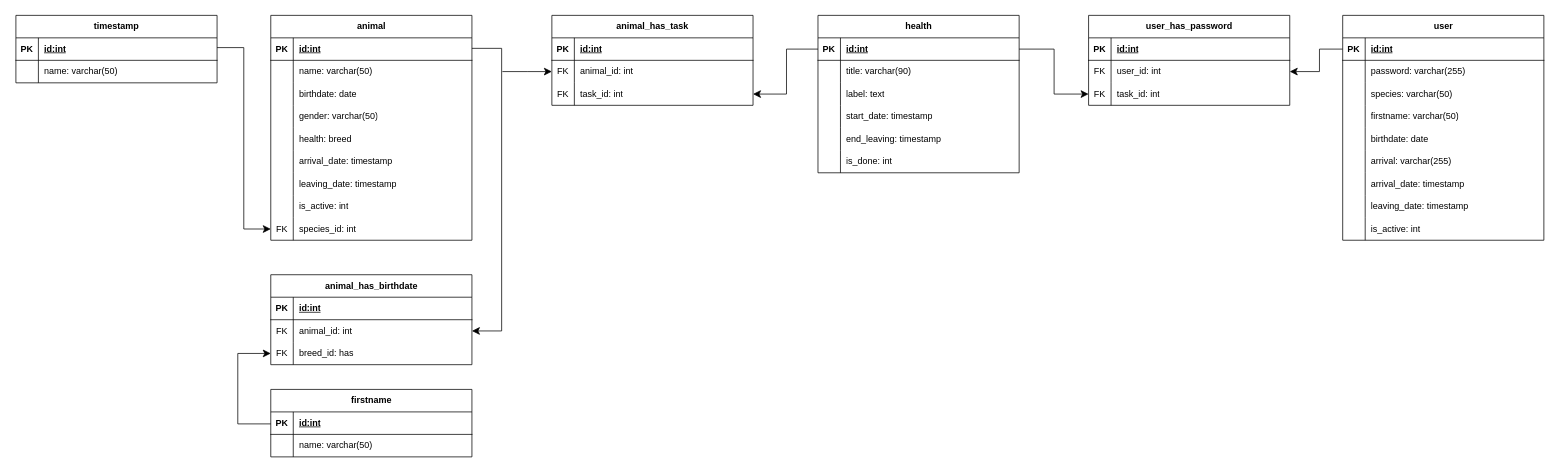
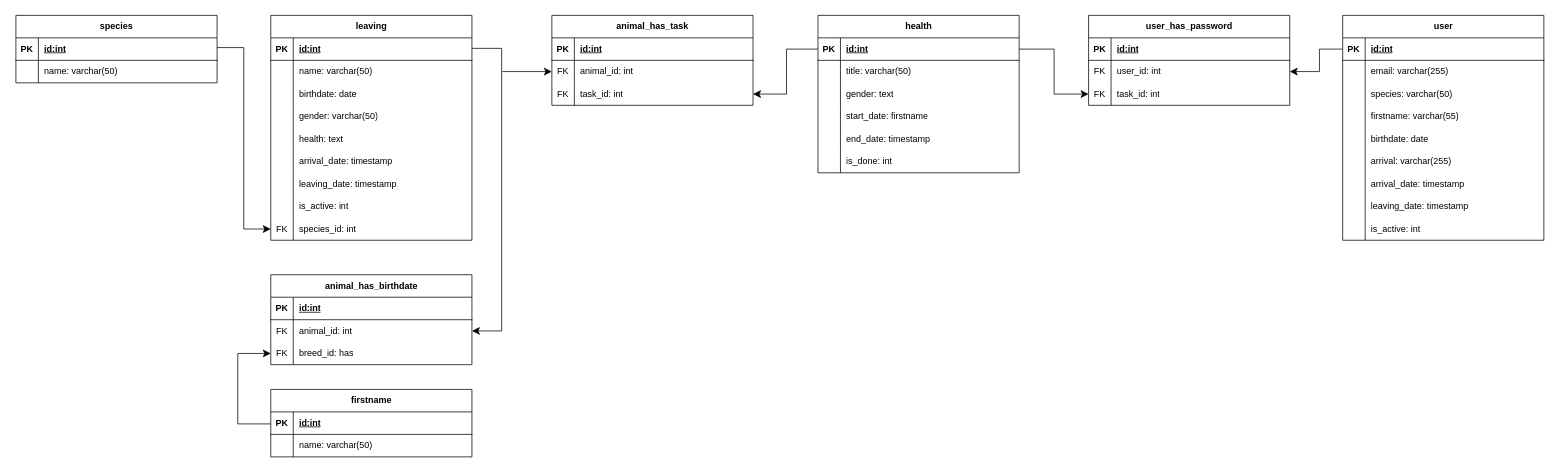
- <mxCell id="30" value="timestamp" style="shape=table;startSize=30;container=1;collapsible=1;childLayout=tableLayout;fixedRows=1;rowLines=0;fontStyle=1;align=center;resizeLast=1;html=1;" vertex="1" parent="1"><mxGeometry x="20" y="20" width="268.357" height="90" as="geometry" /></mxCell>
+ <mxCell id="30" value="species" style="shape=table;startSize=30;container=1;collapsible=1;childLayout=tableLayout;fixedRows=1;rowLines=0;fontStyle=1;align=center;resizeLast=1;html=1;" vertex="1" parent="1"><mxGeometry x="20" y="20" width="268.357" height="90" as="geometry" /></mxCell>
- <mxCell id="2" value="animal" style="shape=table;startSize=30;container=1;collapsible=1;childLayout=tableLayout;fixedRows=1;rowLines=0;fontStyle=1;align=center;resizeLast=1;html=1;" vertex="1" parent="1"><mxGeometry x="360" y="20" width="268.357" height="300" as="geometry" /></mxCell>
+ <mxCell id="2" value="leaving" style="shape=table;startSize=30;container=1;collapsible=1;childLayout=tableLayout;fixedRows=1;rowLines=0;fontStyle=1;align=center;resizeLast=1;html=1;" vertex="1" parent="1"><mxGeometry x="360" y="20" width="268.357" height="300" as="geometry" /></mxCell>
- <mxCell id="70" value="title: varchar(90)" style="shape=partialRectangle;connectable=0;fillColor=none;top=0;left=0;bottom=0;right=0;align=left;spacingLeft=6;overflow=hidden;whiteSpace=wrap;html=1;" vertex="1" parent="68"><mxGeometry x="30" width="238.357" height="30" as="geometry"><mxRectangle width="238.357" height="30" as="alternateBounds" /></mxGeometry></mxCell>
+ <mxCell id="70" value="title: varchar(50)" style="shape=partialRectangle;connectable=0;fillColor=none;top=0;left=0;bottom=0;right=0;align=left;spacingLeft=6;overflow=hidden;whiteSpace=wrap;html=1;" vertex="1" parent="68"><mxGeometry x="30" width="238.357" height="30" as="geometry"><mxRectangle width="238.357" height="30" as="alternateBounds" /></mxGeometry></mxCell>
- <mxCell id="99" value="password: varchar(255)" style="shape=partialRectangle;connectable=0;fillColor=none;top=0;left=0;bottom=0;right=0;align=left;spacingLeft=6;overflow=hidden;whiteSpace=wrap;html=1;" vertex="1" parent="97"><mxGeometry x="30" width="238.357" height="30" as="geometry"><mxRectangle width="238.357" height="30" as="alternateBounds" /></mxGeometry></mxCell>
+ <mxCell id="99" value="email: varchar(255)" style="shape=partialRectangle;connectable=0;fillColor=none;top=0;left=0;bottom=0;right=0;align=left;spacingLeft=6;overflow=hidden;whiteSpace=wrap;html=1;" vertex="1" parent="97"><mxGeometry x="30" width="238.357" height="30" as="geometry"><mxRectangle width="238.357" height="30" as="alternateBounds" /></mxGeometry></mxCell>
- <mxCell id="73" value="label: text" style="shape=partialRectangle;connectable=0;fillColor=none;top=0;left=0;bottom=0;right=0;align=left;spacingLeft=6;overflow=hidden;whiteSpace=wrap;html=1;" vertex="1" parent="71"><mxGeometry x="30" width="238.357" height="30" as="geometry"><mxRectangle width="238.357" height="30" as="alternateBounds" /></mxGeometry></mxCell>
+ <mxCell id="73" value="gender: text" style="shape=partialRectangle;connectable=0;fillColor=none;top=0;left=0;bottom=0;right=0;align=left;spacingLeft=6;overflow=hidden;whiteSpace=wrap;html=1;" vertex="1" parent="71"><mxGeometry x="30" width="238.357" height="30" as="geometry"><mxRectangle width="238.357" height="30" as="alternateBounds" /></mxGeometry></mxCell>
- <mxCell id="76" value="start_date: timestamp" style="shape=partialRectangle;connectable=0;fillColor=none;top=0;left=0;bottom=0;right=0;align=left;spacingLeft=6;overflow=hidden;whiteSpace=wrap;html=1;" vertex="1" parent="74"><mxGeometry x="30" width="238.357" height="30" as="geometry"><mxRectangle width="238.357" height="30" as="alternateBounds" /></mxGeometry></mxCell>
+ <mxCell id="76" value="start_date: firstname" style="shape=partialRectangle;connectable=0;fillColor=none;top=0;left=0;bottom=0;right=0;align=left;spacingLeft=6;overflow=hidden;whiteSpace=wrap;html=1;" vertex="1" parent="74"><mxGeometry x="30" width="238.357" height="30" as="geometry"><mxRectangle width="238.357" height="30" as="alternateBounds" /></mxGeometry></mxCell>
- <mxCell id="105" value="firstname: varchar(50)" style="shape=partialRectangle;connectable=0;fillColor=none;top=0;left=0;bottom=0;right=0;align=left;spacingLeft=6;overflow=hidden;whiteSpace=wrap;html=1;" vertex="1" parent="103"><mxGeometry x="30" width="238.357" height="30" as="geometry"><mxRectangle width="238.357" height="30" as="alternateBounds" /></mxGeometry></mxCell>
+ <mxCell id="105" value="firstname: varchar(55)" style="shape=partialRectangle;connectable=0;fillColor=none;top=0;left=0;bottom=0;right=0;align=left;spacingLeft=6;overflow=hidden;whiteSpace=wrap;html=1;" vertex="1" parent="103"><mxGeometry x="30" width="238.357" height="30" as="geometry"><mxRectangle width="238.357" height="30" as="alternateBounds" /></mxGeometry></mxCell>
- <mxCell id="17" value="health: breed" style="shape=partialRectangle;connectable=0;fillColor=none;top=0;left=0;bottom=0;right=0;align=left;spacingLeft=6;overflow=hidden;whiteSpace=wrap;html=1;" vertex="1" parent="15"><mxGeometry x="30" width="238.357" height="30" as="geometry"><mxRectangle width="238.357" height="30" as="alternateBounds" /></mxGeometry></mxCell>
+ <mxCell id="17" value="health: text" style="shape=partialRectangle;connectable=0;fillColor=none;top=0;left=0;bottom=0;right=0;align=left;spacingLeft=6;overflow=hidden;whiteSpace=wrap;html=1;" vertex="1" parent="15"><mxGeometry x="30" width="238.357" height="30" as="geometry"><mxRectangle width="238.357" height="30" as="alternateBounds" /></mxGeometry></mxCell>
- <mxCell id="79" value="end_leaving: timestamp" style="shape=partialRectangle;connectable=0;fillColor=none;top=0;left=0;bottom=0;right=0;align=left;spacingLeft=6;overflow=hidden;whiteSpace=wrap;html=1;" vertex="1" parent="77"><mxGeometry x="30" width="238.357" height="30" as="geometry"><mxRectangle width="238.357" height="30" as="alternateBounds" /></mxGeometry></mxCell>
+ <mxCell id="79" value="end_date: timestamp" style="shape=partialRectangle;connectable=0;fillColor=none;top=0;left=0;bottom=0;right=0;align=left;spacingLeft=6;overflow=hidden;whiteSpace=wrap;html=1;" vertex="1" parent="77"><mxGeometry x="30" width="238.357" height="30" as="geometry"><mxRectangle width="238.357" height="30" as="alternateBounds" /></mxGeometry></mxCell>
